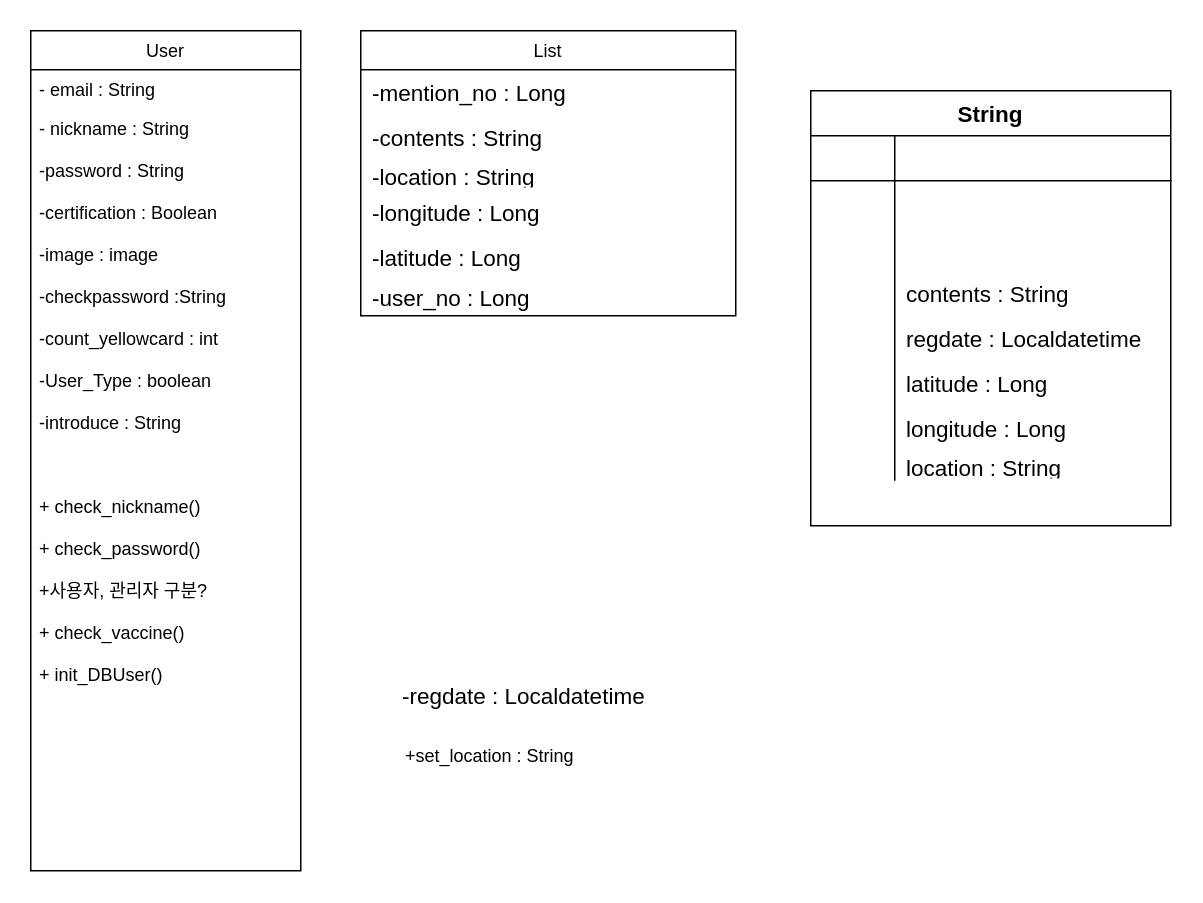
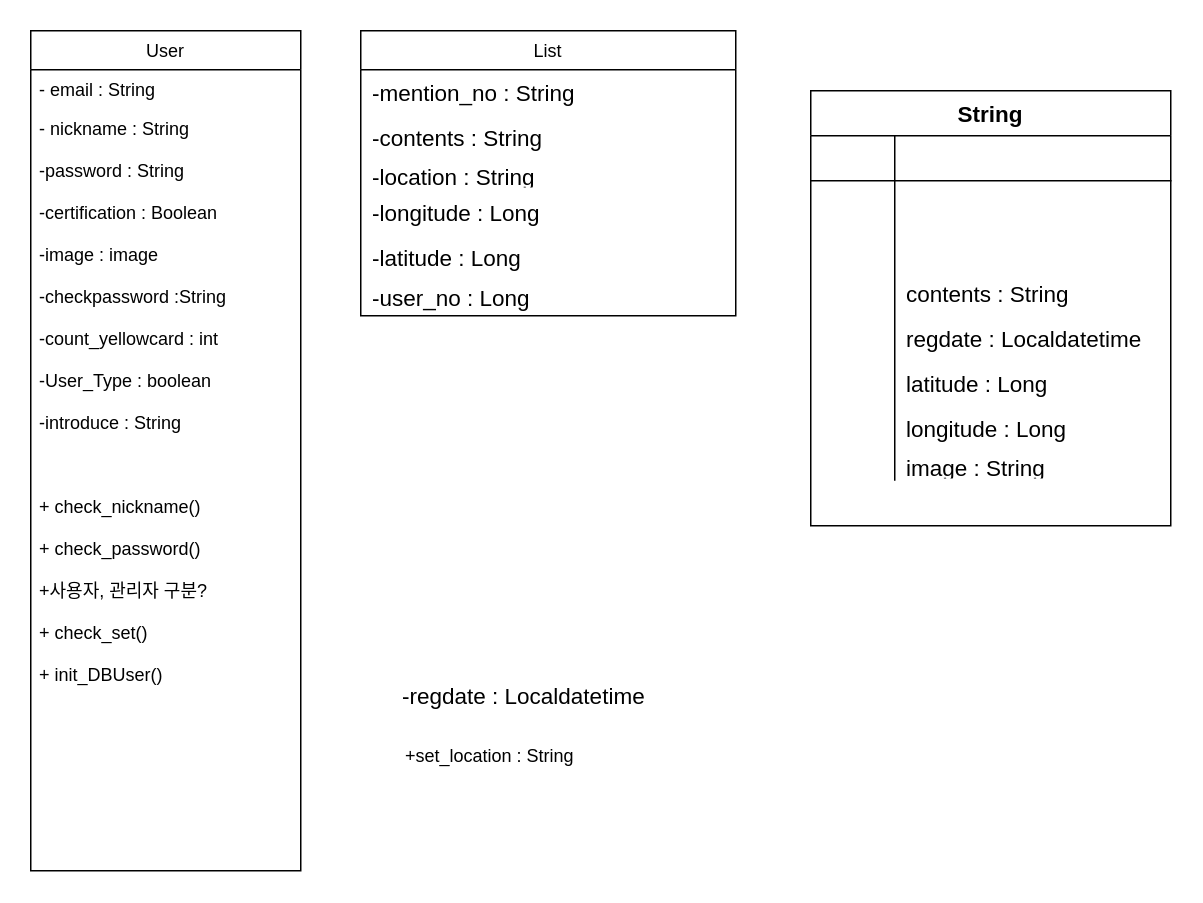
- <mxCell id="29" value="-mention_no : Long" style="shape=partialRectangle;html=1;whiteSpace=wrap;connectable=0;fillColor=none;top=0;left=0;bottom=0;right=0;align=left;spacingLeft=6;overflow=hidden;fontFamily=Helvetica;fontSize=15;" vertex="1" parent="28"><mxGeometry y="26" width="250" height="30" as="geometry" /></mxCell>
+ <mxCell id="29" value="-mention_no : String" style="shape=partialRectangle;html=1;whiteSpace=wrap;connectable=0;fillColor=none;top=0;left=0;bottom=0;right=0;align=left;spacingLeft=6;overflow=hidden;fontFamily=Helvetica;fontSize=15;" vertex="1" parent="28"><mxGeometry y="26" width="250" height="30" as="geometry" /></mxCell>
- <mxCell id="4" value="- nickname : String&#10;&#10;-password : String&#10;&#10;-certification : Boolean&#10;&#10;-image : image&#10;&#10;-checkpassword :String&#10;&#10;-count_yellowcard : int&#10;&#10;-User_Type : boolean&#10;&#10;-introduce : String&#10;&#10;&#10;&#10;+ check_nickname()&#10;&#10;+ check_password()&#10;&#10;+사용자, 관리자 구분?&#10;&#10;+ check_vaccine()&#10;&#10;+ init_DBUser()&#10;&#10;&#10;&#10;" style="text;strokeColor=none;fillColor=none;align=left;verticalAlign=top;spacingLeft=4;spacingRight=4;overflow=hidden;rotatable=0;points=[[0,0.5],[1,0.5]];portConstraint=eastwest;" vertex="1" parent="2"><mxGeometry y="52" width="180" height="508" as="geometry" /></mxCell>
+ <mxCell id="4" value="- nickname : String&#10;&#10;-password : String&#10;&#10;-certification : Boolean&#10;&#10;-image : image&#10;&#10;-checkpassword :String&#10;&#10;-count_yellowcard : int&#10;&#10;-User_Type : boolean&#10;&#10;-introduce : String&#10;&#10;&#10;&#10;+ check_nickname()&#10;&#10;+ check_password()&#10;&#10;+사용자, 관리자 구분?&#10;&#10;+ check_set()&#10;&#10;+ init_DBUser()&#10;&#10;&#10;&#10;" style="text;strokeColor=none;fillColor=none;align=left;verticalAlign=top;spacingLeft=4;spacingRight=4;overflow=hidden;rotatable=0;points=[[0,0.5],[1,0.5]];portConstraint=eastwest;" vertex="1" parent="2"><mxGeometry y="52" width="180" height="508" as="geometry" /></mxCell>
- <mxCell id="27" value="location : String" style="shape=partialRectangle;html=1;whiteSpace=wrap;connectable=0;fillColor=none;top=0;left=0;bottom=0;right=0;align=left;spacingLeft=6;overflow=hidden;fontFamily=Helvetica;fontSize=15;" vertex="1" parent="25"><mxGeometry x="56" width="184" height="20" as="geometry" /></mxCell>
+ <mxCell id="27" value="image : String" style="shape=partialRectangle;html=1;whiteSpace=wrap;connectable=0;fillColor=none;top=0;left=0;bottom=0;right=0;align=left;spacingLeft=6;overflow=hidden;fontFamily=Helvetica;fontSize=15;" vertex="1" parent="25"><mxGeometry x="56" width="184" height="20" as="geometry" /></mxCell>
